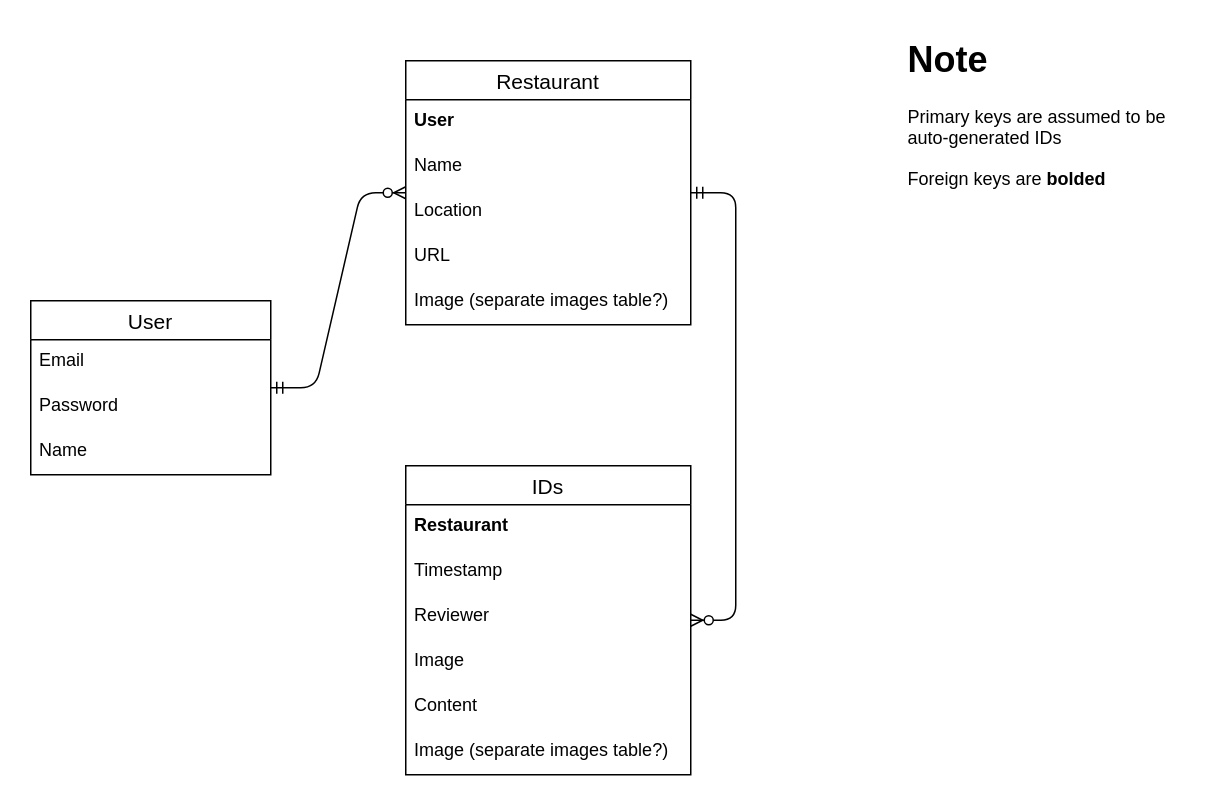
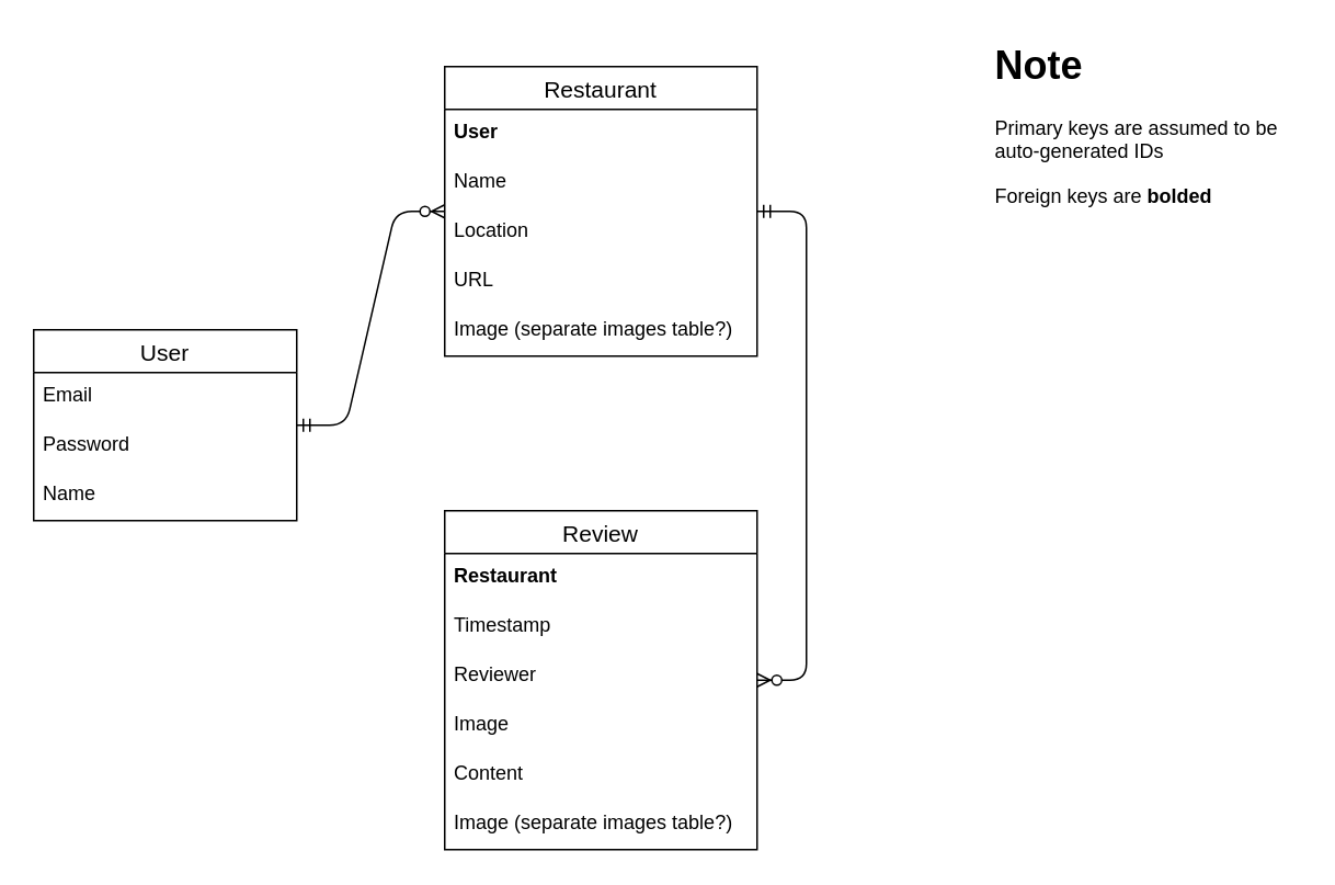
- <mxCell id="12" value="IDs" style="swimlane;fontStyle=0;childLayout=stackLayout;horizontal=1;startSize=26;horizontalStack=0;resizeParent=1;resizeParentMax=0;resizeLast=0;collapsible=1;marginBottom=0;align=center;fontSize=14;" vertex="1" parent="1"><mxGeometry x="270" y="310" width="190" height="206" as="geometry" /></mxCell>
+ <mxCell id="12" value="Review" style="swimlane;fontStyle=0;childLayout=stackLayout;horizontal=1;startSize=26;horizontalStack=0;resizeParent=1;resizeParentMax=0;resizeLast=0;collapsible=1;marginBottom=0;align=center;fontSize=14;" vertex="1" parent="1"><mxGeometry x="270" y="310" width="190" height="206" as="geometry" /></mxCell>
